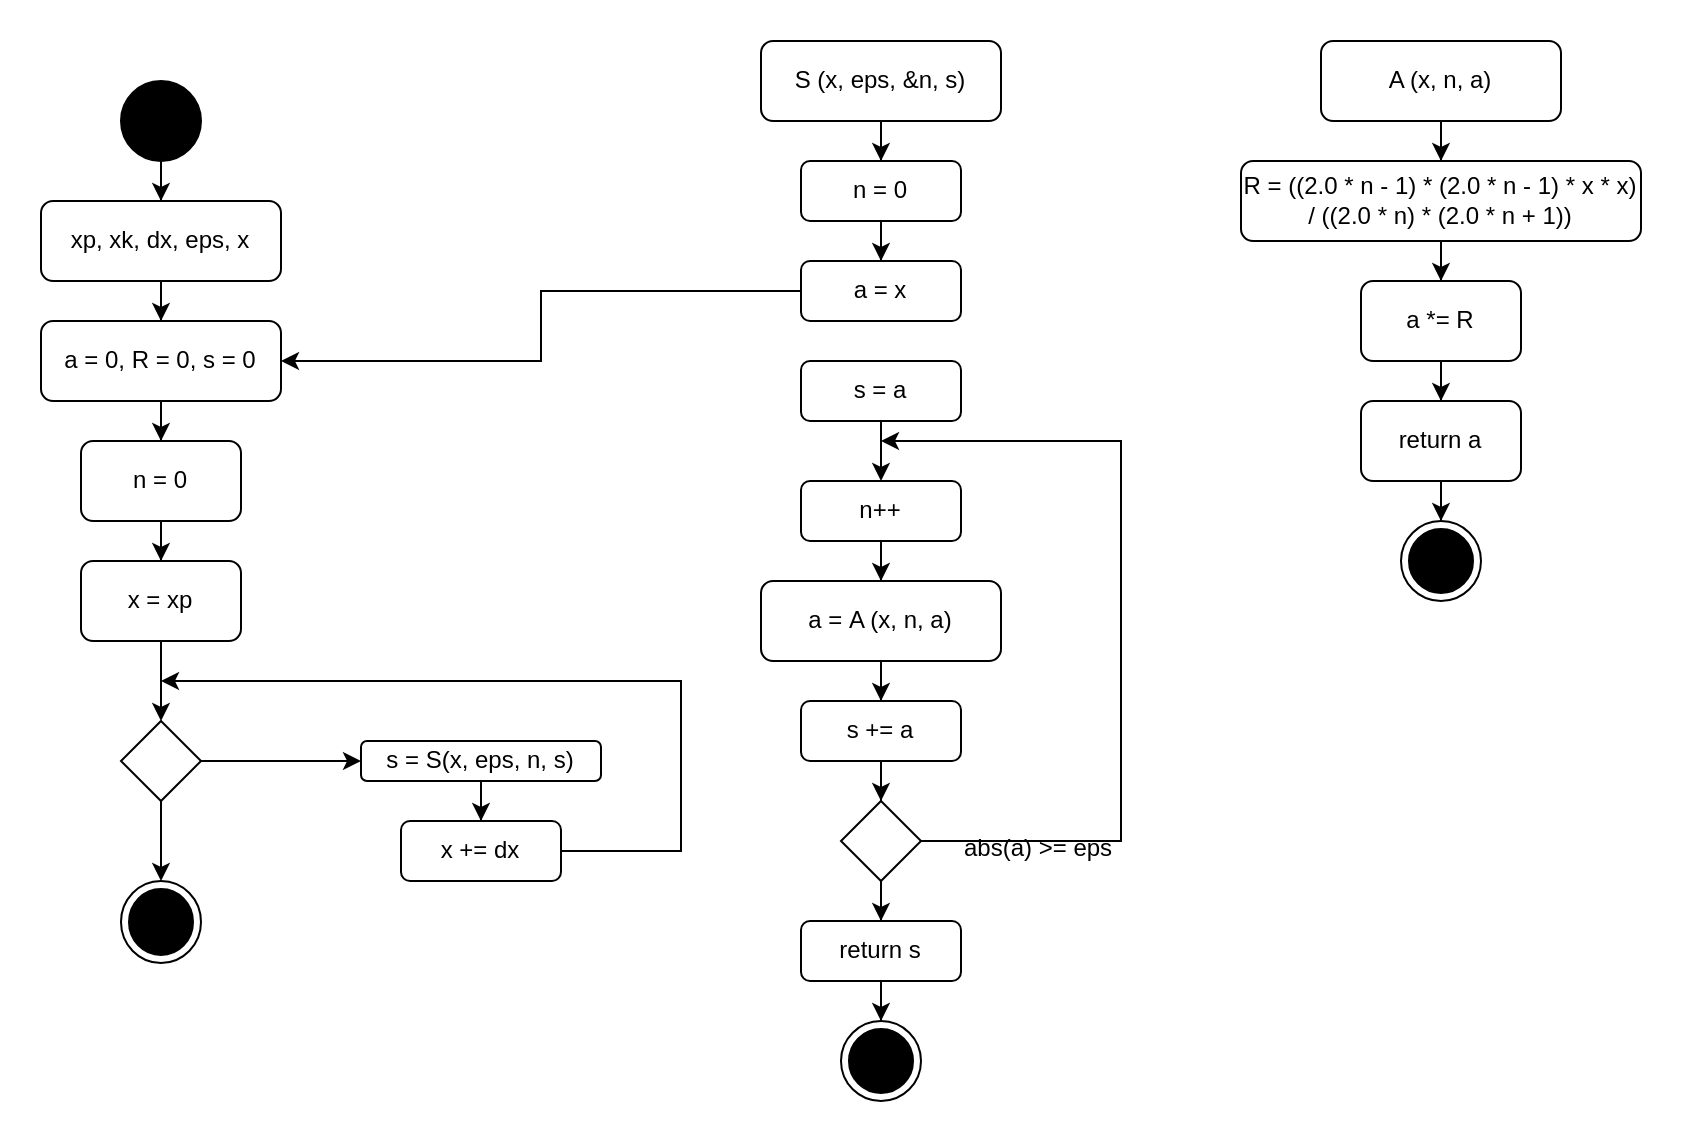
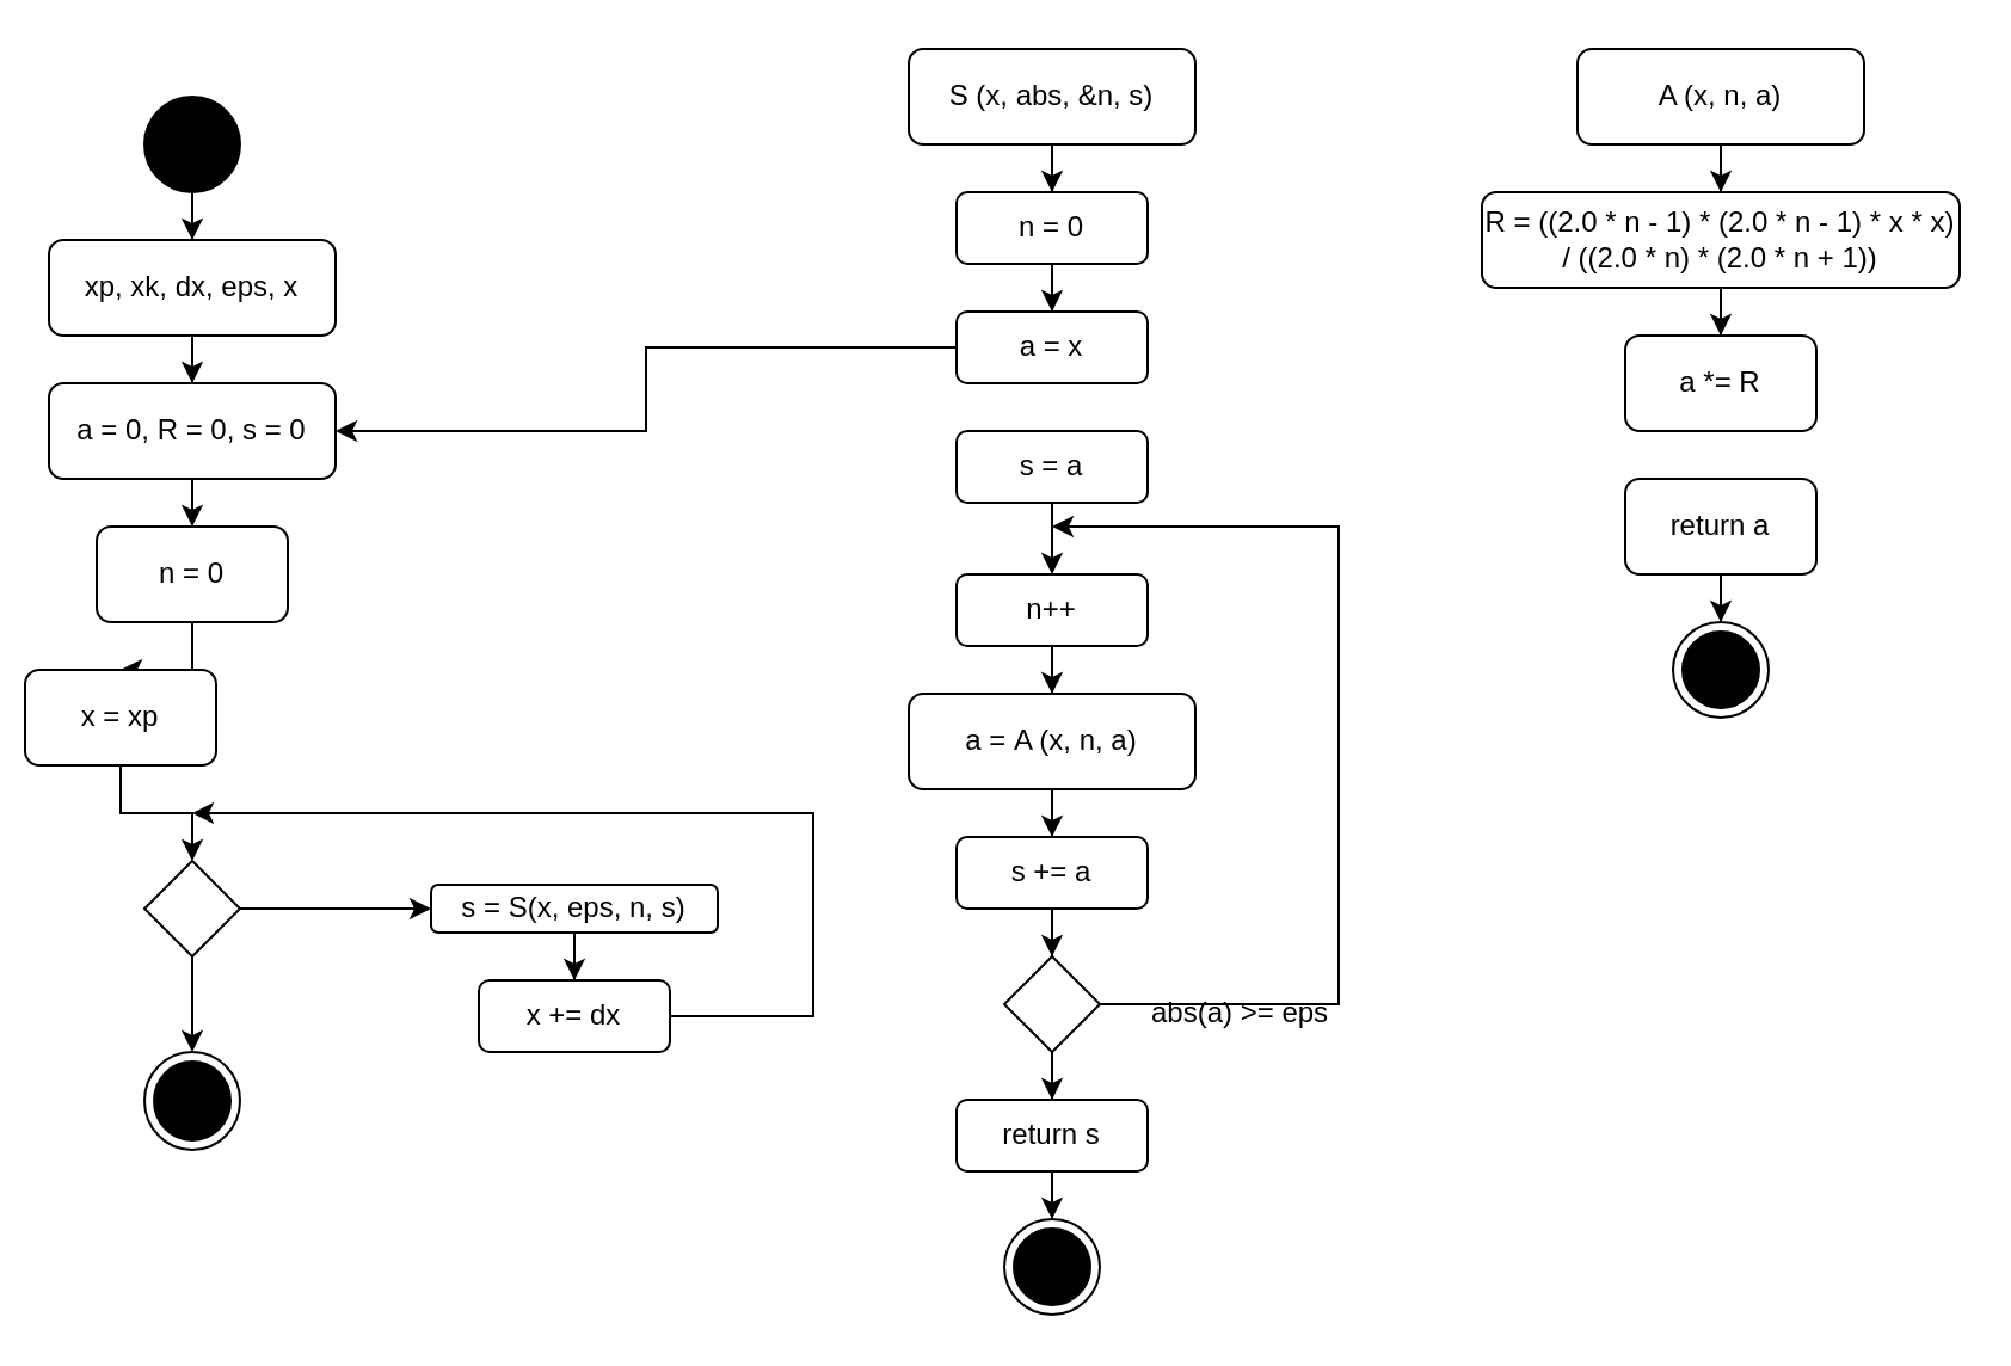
- <mxCell id="21" value="&lt;br&gt;&lt;div align=&quot;justify&quot;&gt;S (x, eps, &amp;amp;n, s)&lt;br&gt;&lt;br&gt;&lt;/div&gt;" style="rounded=1;whiteSpace=wrap;html=1;" vertex="1" parent="1"><mxGeometry x="380" y="20" width="120" height="40" as="geometry" /></mxCell>
+ <mxCell id="21" value="&lt;br&gt;&lt;div align=&quot;justify&quot;&gt;S (x, abs, &amp;amp;n, s)&lt;br&gt;&lt;br&gt;&lt;/div&gt;" style="rounded=1;whiteSpace=wrap;html=1;" vertex="1" parent="1"><mxGeometry x="380" y="20" width="120" height="40" as="geometry" /></mxCell>
- <mxCell id="45" style="edgeStyle=orthogonalEdgeStyle;rounded=0;orthogonalLoop=1;jettySize=auto;html=1;entryX=0.5;entryY=0;entryDx=0;entryDy=0;" edge="1" parent="1" source="46" target="48"><mxGeometry relative="1" as="geometry" /></mxCell>
- <mxCell id="11" value="x = xp" style="rounded=1;whiteSpace=wrap;html=1;" vertex="1" parent="1"><mxGeometry x="40" y="280" width="80" height="40" as="geometry" /></mxCell>
+ <mxCell id="11" value="x = xp" style="rounded=1;whiteSpace=wrap;html=1;" vertex="1" parent="1"><mxGeometry x="10" y="280" width="80" height="40" as="geometry" /></mxCell>
